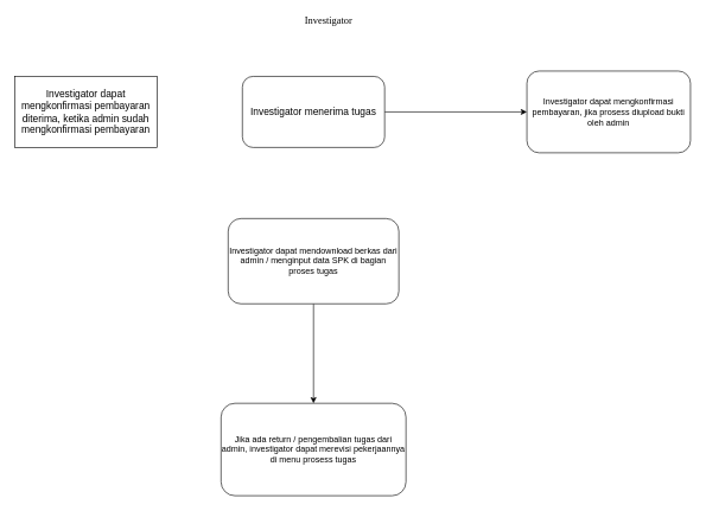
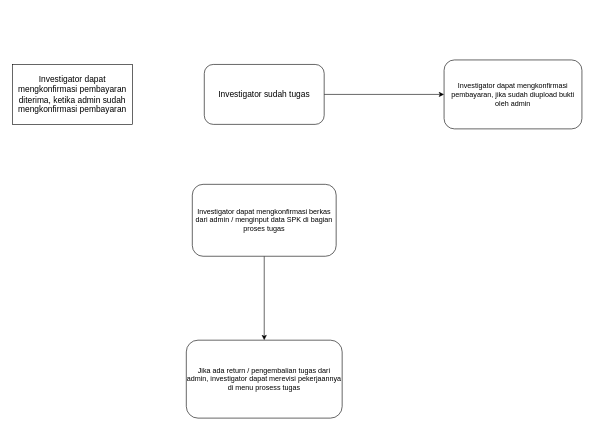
- <mxCell id="2" value="Investigator" style="text;html=1;align=center;verticalAlign=middle;resizable=0;points=[];autosize=1;fontSize=14;fontFamily=Lucida Console;horizontal=1;" vertex="1" parent="1"><mxGeometry x="401" y="20" width="120" height="20" as="geometry" /></mxCell>
- <mxCell id="4" value="Investigator menerima tugas" style="rounded=1;whiteSpace=wrap;html=1;fontFamily=Helvetica;fontSize=14;" vertex="1" parent="1"><mxGeometry x="340" y="107" width="200" height="100" as="geometry" /></mxCell>
+ <mxCell id="4" value="Investigator sudah tugas" style="rounded=1;whiteSpace=wrap;html=1;fontFamily=Helvetica;fontSize=14;" vertex="1" parent="1"><mxGeometry x="340" y="107" width="200" height="100" as="geometry" /></mxCell>
- <mxCell id="5" value="Investigator dapat mengkonfirmasi pembayaran, jika prosess diupload bukti oleh admin" style="rounded=1;whiteSpace=wrap;html=1;fontFamily=Helvetica;fontSize=12;" vertex="1" parent="1"><mxGeometry x="740" y="99.5" width="230" height="115" as="geometry" /></mxCell>
+ <mxCell id="5" value="Investigator dapat mengkonfirmasi pembayaran, jika sudah diupload bukti oleh admin" style="rounded=1;whiteSpace=wrap;html=1;fontFamily=Helvetica;fontSize=12;" vertex="1" parent="1"><mxGeometry x="740" y="99.5" width="230" height="115" as="geometry" /></mxCell>
- <mxCell id="7" value="Investigator dapat mendownload berkas dari admin / menginput data SPK di bagian proses tugas" style="rounded=1;whiteSpace=wrap;html=1;fontFamily=Helvetica;fontSize=12;" vertex="1" parent="1"><mxGeometry x="320" y="307" width="240" height="120" as="geometry" /></mxCell>
+ <mxCell id="7" value="Investigator dapat mengkonfirmasi berkas dari admin / menginput data SPK di bagian proses tugas" style="rounded=1;whiteSpace=wrap;html=1;fontFamily=Helvetica;fontSize=12;" vertex="1" parent="1"><mxGeometry x="320" y="307" width="240" height="120" as="geometry" /></mxCell>
